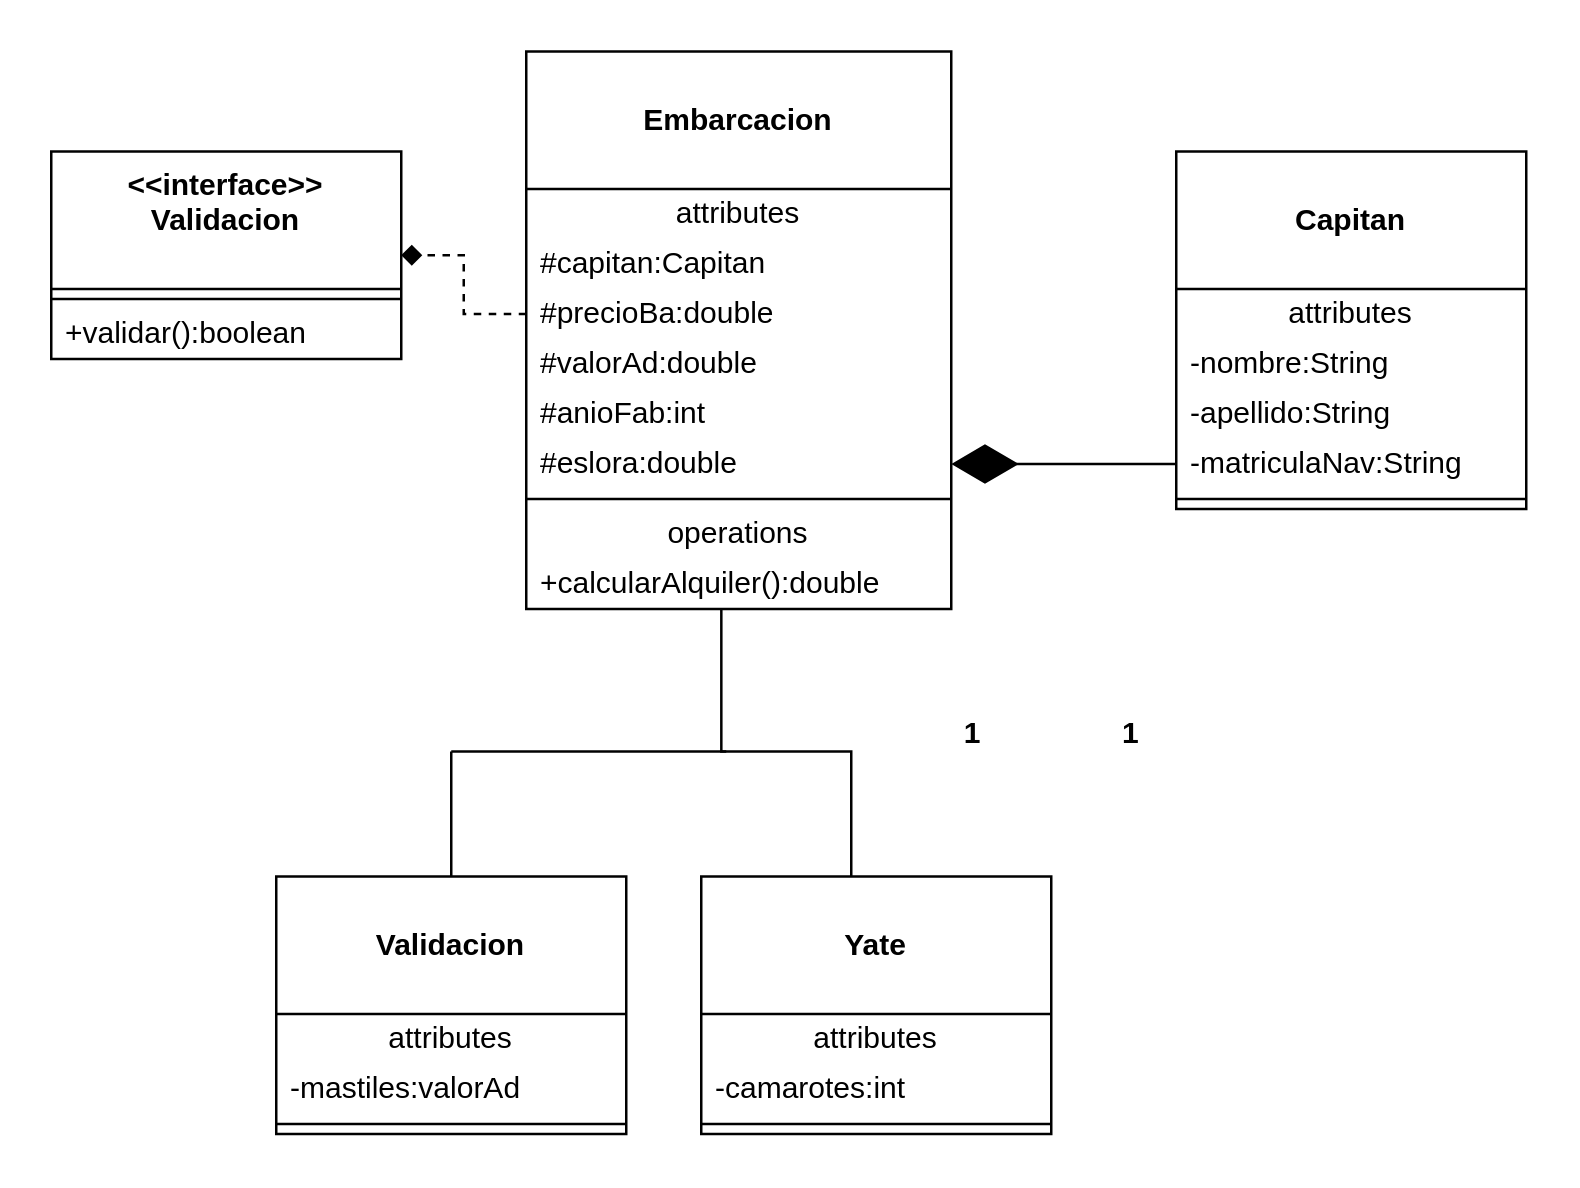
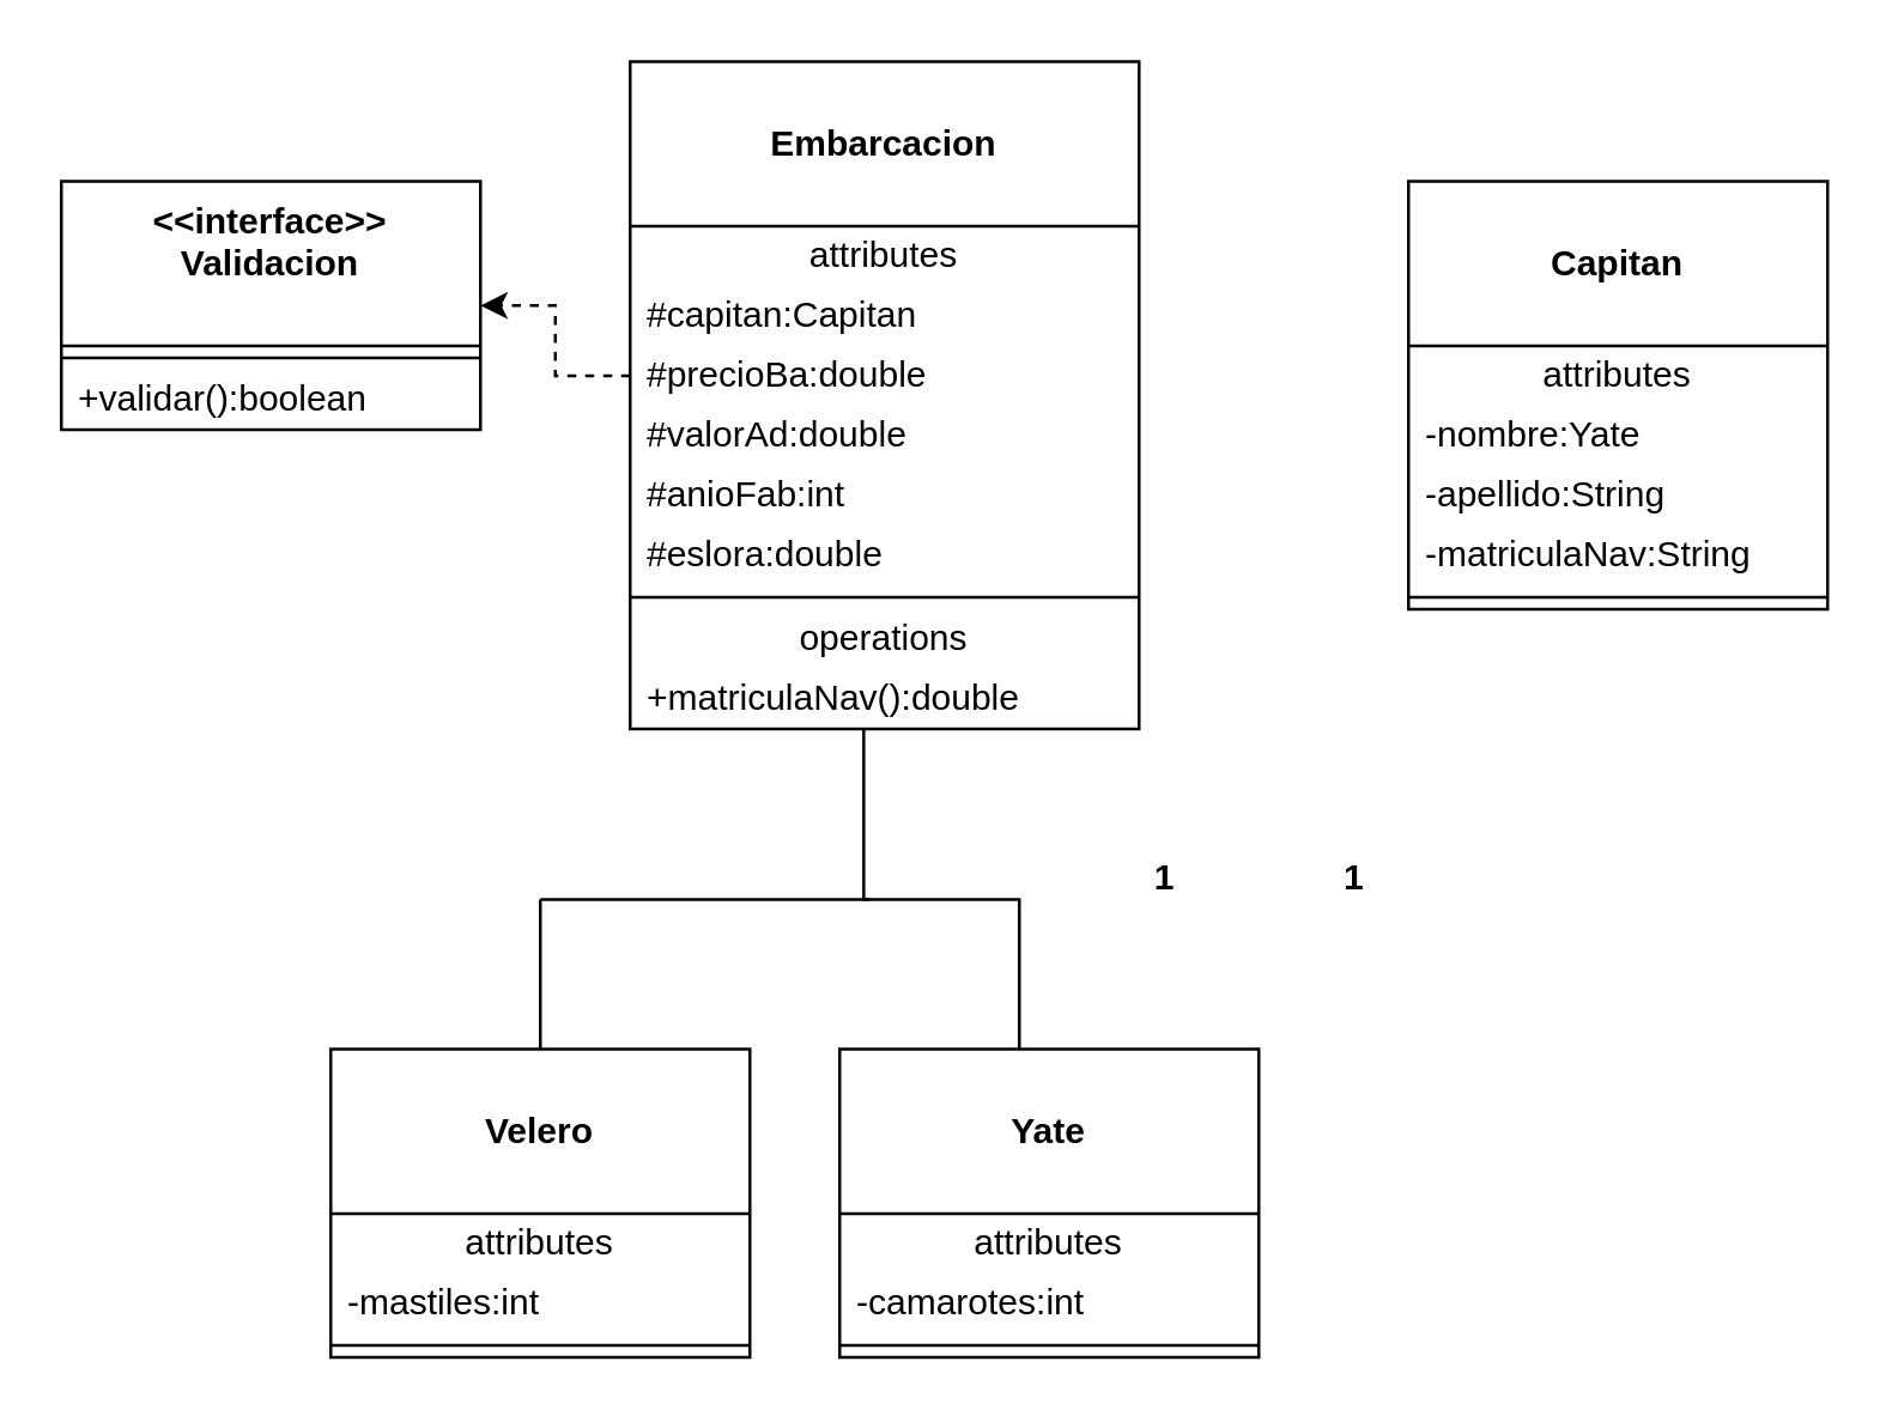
- <mxCell id="31" value="" style="edgeStyle=orthogonalEdgeStyle;rounded=0;orthogonalLoop=1;jettySize=auto;html=1;dashed=1;exitX=0;exitY=0.5;exitDx=0;exitDy=0;entryX=1;entryY=0.5;entryDx=0;entryDy=0;endArrow=diamond;" parent="1" source="5" target="26" edge="1"><mxGeometry relative="1" as="geometry" /></mxCell>
+ <mxCell id="31" value="" style="edgeStyle=orthogonalEdgeStyle;rounded=0;orthogonalLoop=1;jettySize=auto;html=1;dashed=1;exitX=0;exitY=0.5;exitDx=0;exitDy=0;entryX=1;entryY=0.5;entryDx=0;entryDy=0;" parent="1" source="5" target="26" edge="1"><mxGeometry relative="1" as="geometry" /></mxCell>
- <mxCell id="14" value="-nombre:String" style="text;html=1;strokeColor=none;fillColor=none;align=left;verticalAlign=middle;spacingLeft=4;spacingRight=4;overflow=hidden;rotatable=0;points=[[0,0.5],[1,0.5]];portConstraint=eastwest;whiteSpace=wrap;" parent="12" vertex="1"><mxGeometry y="75" width="140" height="20" as="geometry" /></mxCell>
+ <mxCell id="14" value="-nombre:Yate" style="text;html=1;strokeColor=none;fillColor=none;align=left;verticalAlign=middle;spacingLeft=4;spacingRight=4;overflow=hidden;rotatable=0;points=[[0,0.5],[1,0.5]];portConstraint=eastwest;whiteSpace=wrap;" parent="12" vertex="1"><mxGeometry y="75" width="140" height="20" as="geometry" /></mxCell>
- <mxCell id="29" value="" style="endArrow=diamondThin;endFill=1;endSize=24;html=1;rounded=0;exitX=0;exitY=0.5;exitDx=0;exitDy=0;entryX=1;entryY=0.5;entryDx=0;entryDy=0;" parent="1" source="16" target="8" edge="1"><mxGeometry width="160" relative="1" as="geometry"><mxPoint x="380" y="250" as="sourcePoint" /><mxPoint x="350" y="185" as="targetPoint" /></mxGeometry></mxCell>
- <mxCell id="11" value="+calcularAlquiler():double" style="text;html=1;strokeColor=none;fillColor=none;align=left;verticalAlign=middle;spacingLeft=4;spacingRight=4;overflow=hidden;rotatable=0;points=[[0,0.5],[1,0.5]];portConstraint=eastwest;whiteSpace=wrap;" parent="2" vertex="1"><mxGeometry y="203" width="170" height="20" as="geometry" /></mxCell>
+ <mxCell id="11" value="+matriculaNav():double" style="text;html=1;strokeColor=none;fillColor=none;align=left;verticalAlign=middle;spacingLeft=4;spacingRight=4;overflow=hidden;rotatable=0;points=[[0,0.5],[1,0.5]];portConstraint=eastwest;whiteSpace=wrap;" parent="2" vertex="1"><mxGeometry y="203" width="170" height="20" as="geometry" /></mxCell>
- <mxCell id="18" value="&lt;br style=&quot;border-color: var(--border-color);&quot;&gt;&lt;b style=&quot;border-color: var(--border-color);&quot;&gt;Validacion&lt;/b&gt;" style="swimlane;fontStyle=0;align=center;verticalAlign=top;childLayout=stackLayout;horizontal=1;startSize=55;horizontalStack=0;resizeParent=1;resizeParentMax=0;resizeLast=0;collapsible=0;marginBottom=0;html=1;whiteSpace=wrap;" parent="1" vertex="1"><mxGeometry x="110" y="350" width="140" height="103" as="geometry" /></mxCell>
+ <mxCell id="18" value="&lt;br style=&quot;border-color: var(--border-color);&quot;&gt;&lt;b style=&quot;border-color: var(--border-color);&quot;&gt;Velero&lt;/b&gt;" style="swimlane;fontStyle=0;align=center;verticalAlign=top;childLayout=stackLayout;horizontal=1;startSize=55;horizontalStack=0;resizeParent=1;resizeParentMax=0;resizeLast=0;collapsible=0;marginBottom=0;html=1;whiteSpace=wrap;" parent="1" vertex="1"><mxGeometry x="110" y="350" width="140" height="103" as="geometry" /></mxCell>
- <mxCell id="20" value="-mastiles:valorAd" style="text;html=1;strokeColor=none;fillColor=none;align=left;verticalAlign=middle;spacingLeft=4;spacingRight=4;overflow=hidden;rotatable=0;points=[[0,0.5],[1,0.5]];portConstraint=eastwest;whiteSpace=wrap;" parent="18" vertex="1"><mxGeometry y="75" width="140" height="20" as="geometry" /></mxCell>
+ <mxCell id="20" value="-mastiles:int" style="text;html=1;strokeColor=none;fillColor=none;align=left;verticalAlign=middle;spacingLeft=4;spacingRight=4;overflow=hidden;rotatable=0;points=[[0,0.5],[1,0.5]];portConstraint=eastwest;whiteSpace=wrap;" parent="18" vertex="1"><mxGeometry y="75" width="140" height="20" as="geometry" /></mxCell>
